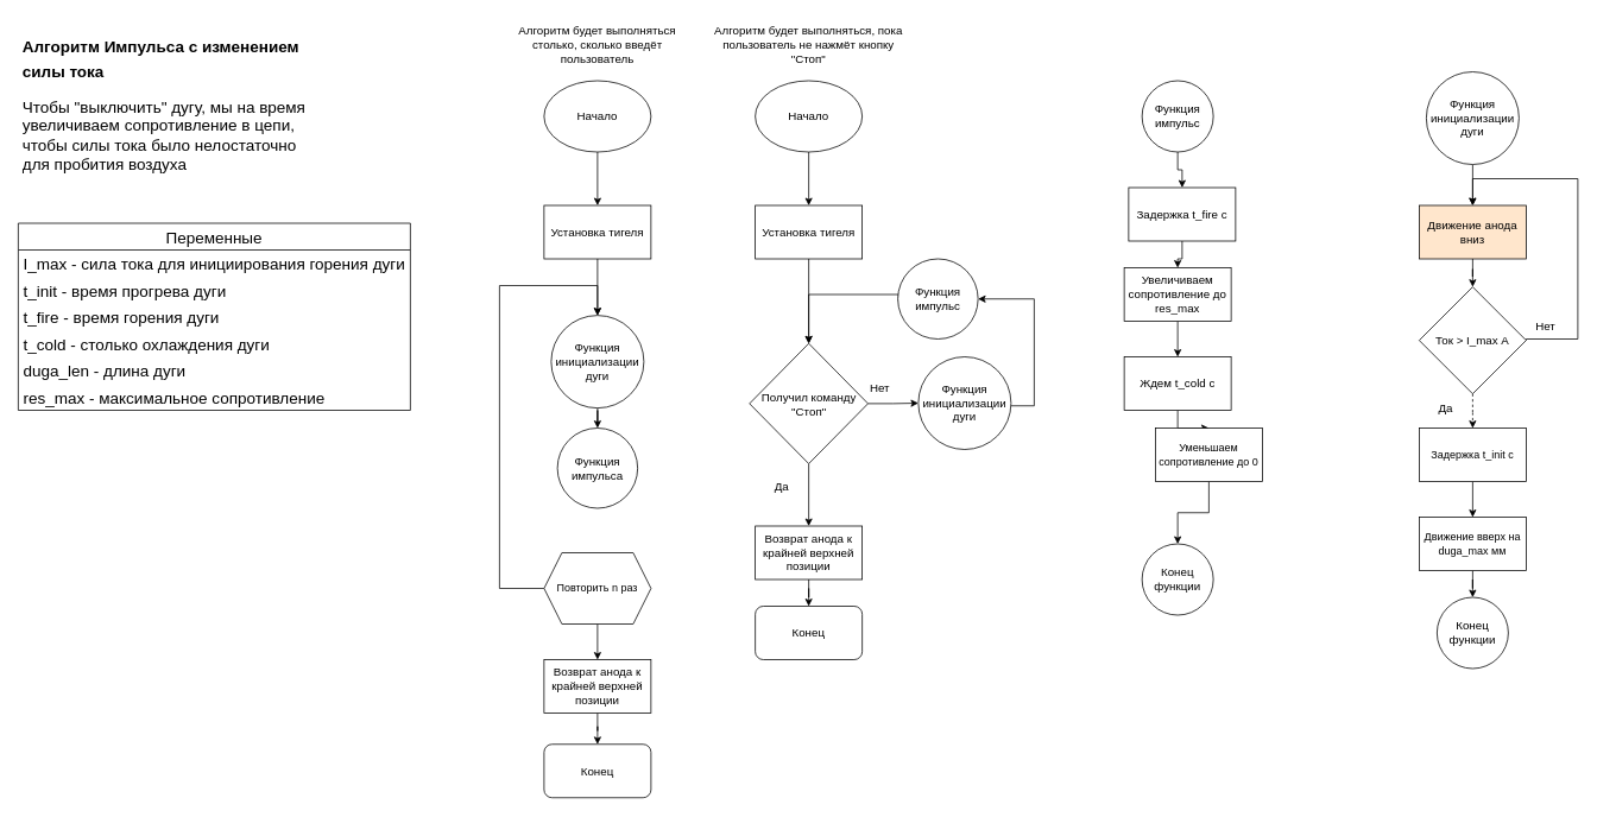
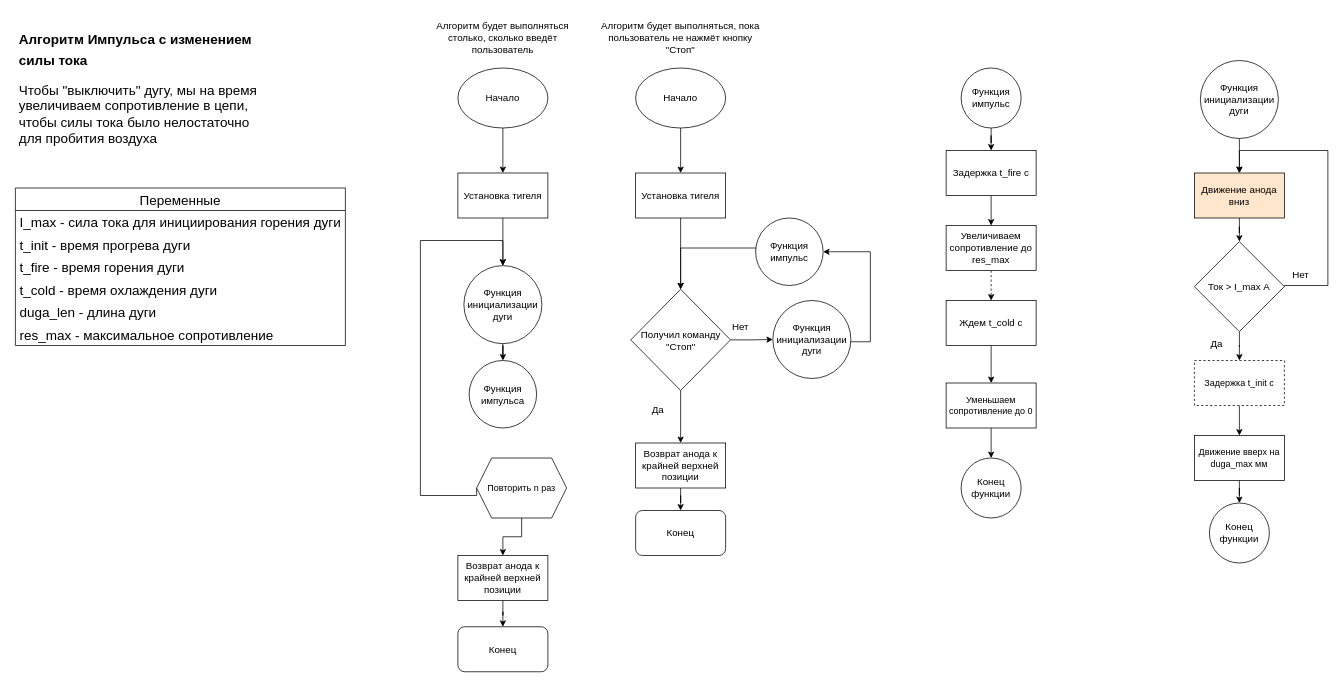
- <mxCell id="35" value="Задержка t_fire с" style="rounded=0;whiteSpace=wrap;html=1;fontSize=13;" parent="1" vertex="1"><mxGeometry x="1266" y="210" width="120" height="60" as="geometry" /></mxCell>
+ <mxCell id="35" value="Задержка t_fire с" style="rounded=0;whiteSpace=wrap;html=1;fontSize=13;" parent="1" vertex="1"><mxGeometry x="1261" y="200" width="120" height="60" as="geometry" /></mxCell>
- <mxCell id="36" style="edgeStyle=orthogonalEdgeStyle;rounded=0;orthogonalLoop=1;jettySize=auto;html=1;entryX=0.5;entryY=0;entryDx=0;entryDy=0;fontSize=13;" parent="1" source="37" target="39" edge="1"><mxGeometry relative="1" as="geometry"><mxPoint x="1321" y="400" as="targetPoint" /></mxGeometry></mxCell>
+ <mxCell id="36" style="edgeStyle=orthogonalEdgeStyle;rounded=0;orthogonalLoop=1;jettySize=auto;html=1;entryX=0.5;entryY=0;entryDx=0;entryDy=0;fontSize=13;dashed=1;" parent="1" source="37" target="39" edge="1"><mxGeometry relative="1" as="geometry"><mxPoint x="1321" y="400" as="targetPoint" /></mxGeometry></mxCell>
- <mxCell id="7" value="t_cold - столько охлаждения дуги" style="text;strokeColor=none;fillColor=none;align=left;verticalAlign=middle;spacingLeft=4;spacingRight=4;overflow=hidden;points=[[0,0.5],[1,0.5]];portConstraint=eastwest;rotatable=0;fontSize=18;" parent="3" vertex="1"><mxGeometry y="120" width="440" height="30" as="geometry" /></mxCell>
+ <mxCell id="7" value="t_cold - время охлаждения дуги" style="text;strokeColor=none;fillColor=none;align=left;verticalAlign=middle;spacingLeft=4;spacingRight=4;overflow=hidden;points=[[0,0.5],[1,0.5]];portConstraint=eastwest;rotatable=0;fontSize=18;" parent="3" vertex="1"><mxGeometry y="120" width="440" height="30" as="geometry" /></mxCell>
- <mxCell id="48" style="edgeStyle=orthogonalEdgeStyle;rounded=0;orthogonalLoop=1;jettySize=auto;html=1;entryX=0.5;entryY=0;entryDx=0;entryDy=0;dashed=1;" edge="1" parent="1" source="49" target="56"><mxGeometry relative="1" as="geometry" /></mxCell>
+ <mxCell id="48" style="edgeStyle=orthogonalEdgeStyle;rounded=0;orthogonalLoop=1;jettySize=auto;html=1;entryX=0.5;entryY=0;entryDx=0;entryDy=0;" edge="1" parent="1" source="49" target="56"><mxGeometry relative="1" as="geometry" /></mxCell>
- <mxCell id="65" value="Уменьшаем сопротивление до 0" style="rounded=0;whiteSpace=wrap;html=1;" vertex="1" parent="1"><mxGeometry x="1296" y="480" width="120" height="60" as="geometry" /></mxCell>
+ <mxCell id="65" value="Уменьшаем сопротивление до 0" style="rounded=0;whiteSpace=wrap;html=1;" vertex="1" parent="1"><mxGeometry x="1261" y="510" width="120" height="60" as="geometry" /></mxCell>
- <mxCell id="56" value="Задержка t_init с" style="rounded=0;whiteSpace=wrap;html=1;" vertex="1" parent="1"><mxGeometry x="1592" y="480" width="120" height="60" as="geometry" /></mxCell>
+ <mxCell id="56" value="Задержка t_init с" style="rounded=0;whiteSpace=wrap;html=1;dashed=1;" vertex="1" parent="1"><mxGeometry x="1592" y="480" width="120" height="60" as="geometry" /></mxCell>
- <mxCell id="63" value="Повторить n раз" style="shape=hexagon;perimeter=hexagonPerimeter2;whiteSpace=wrap;html=1;fixedSize=1;" vertex="1" parent="1"><mxGeometry x="610" y="620" width="120" height="80" as="geometry" /></mxCell>
+ <mxCell id="63" value="Повторить n раз" style="shape=hexagon;perimeter=hexagonPerimeter2;whiteSpace=wrap;html=1;fixedSize=1;" vertex="1" parent="1"><mxGeometry x="635" y="610" width="120" height="80" as="geometry" /></mxCell>
